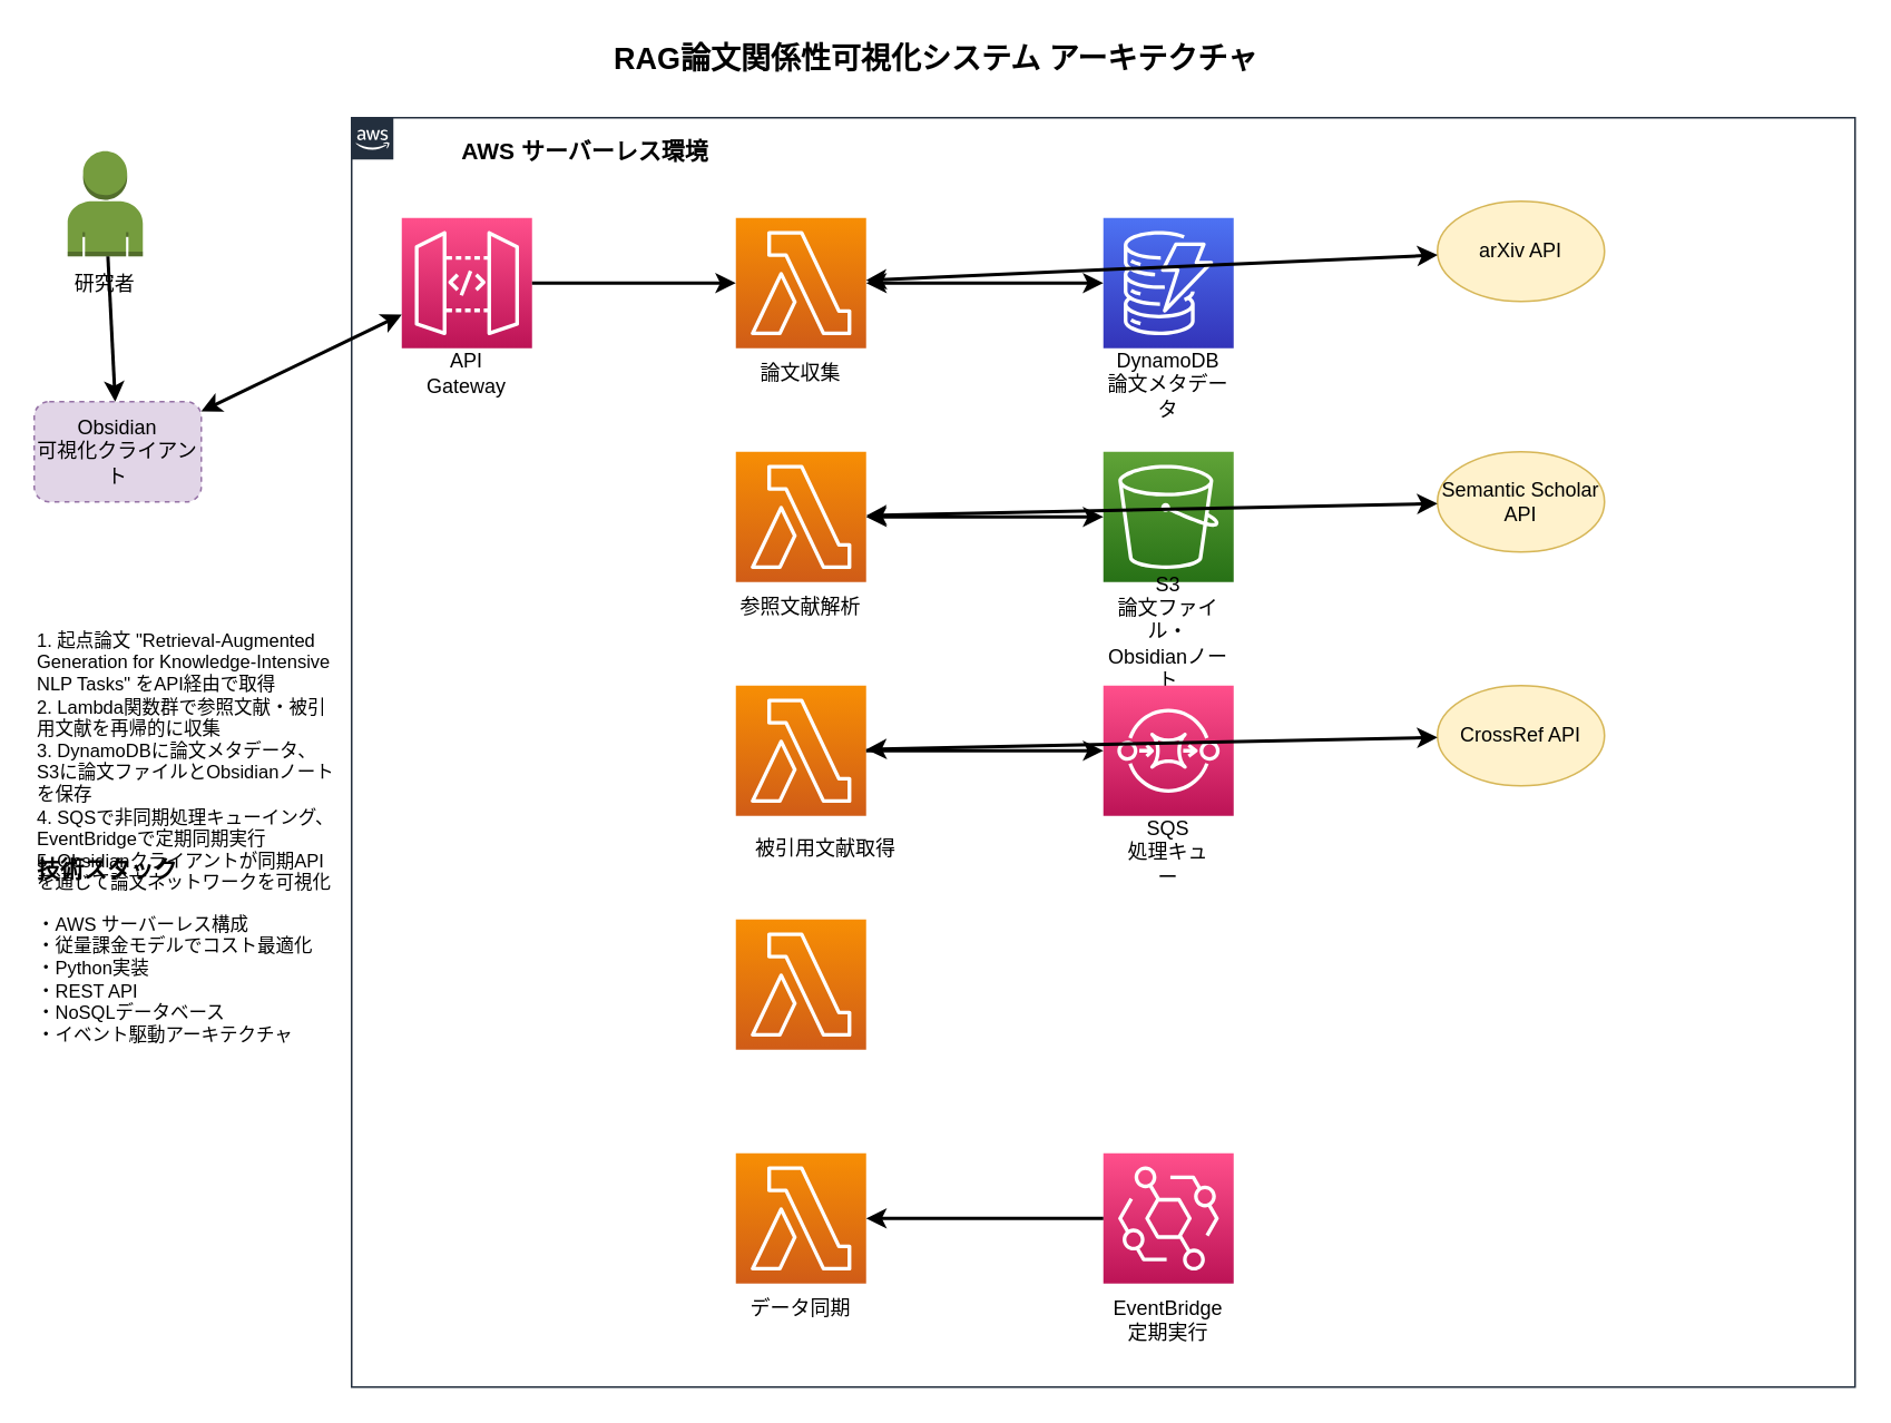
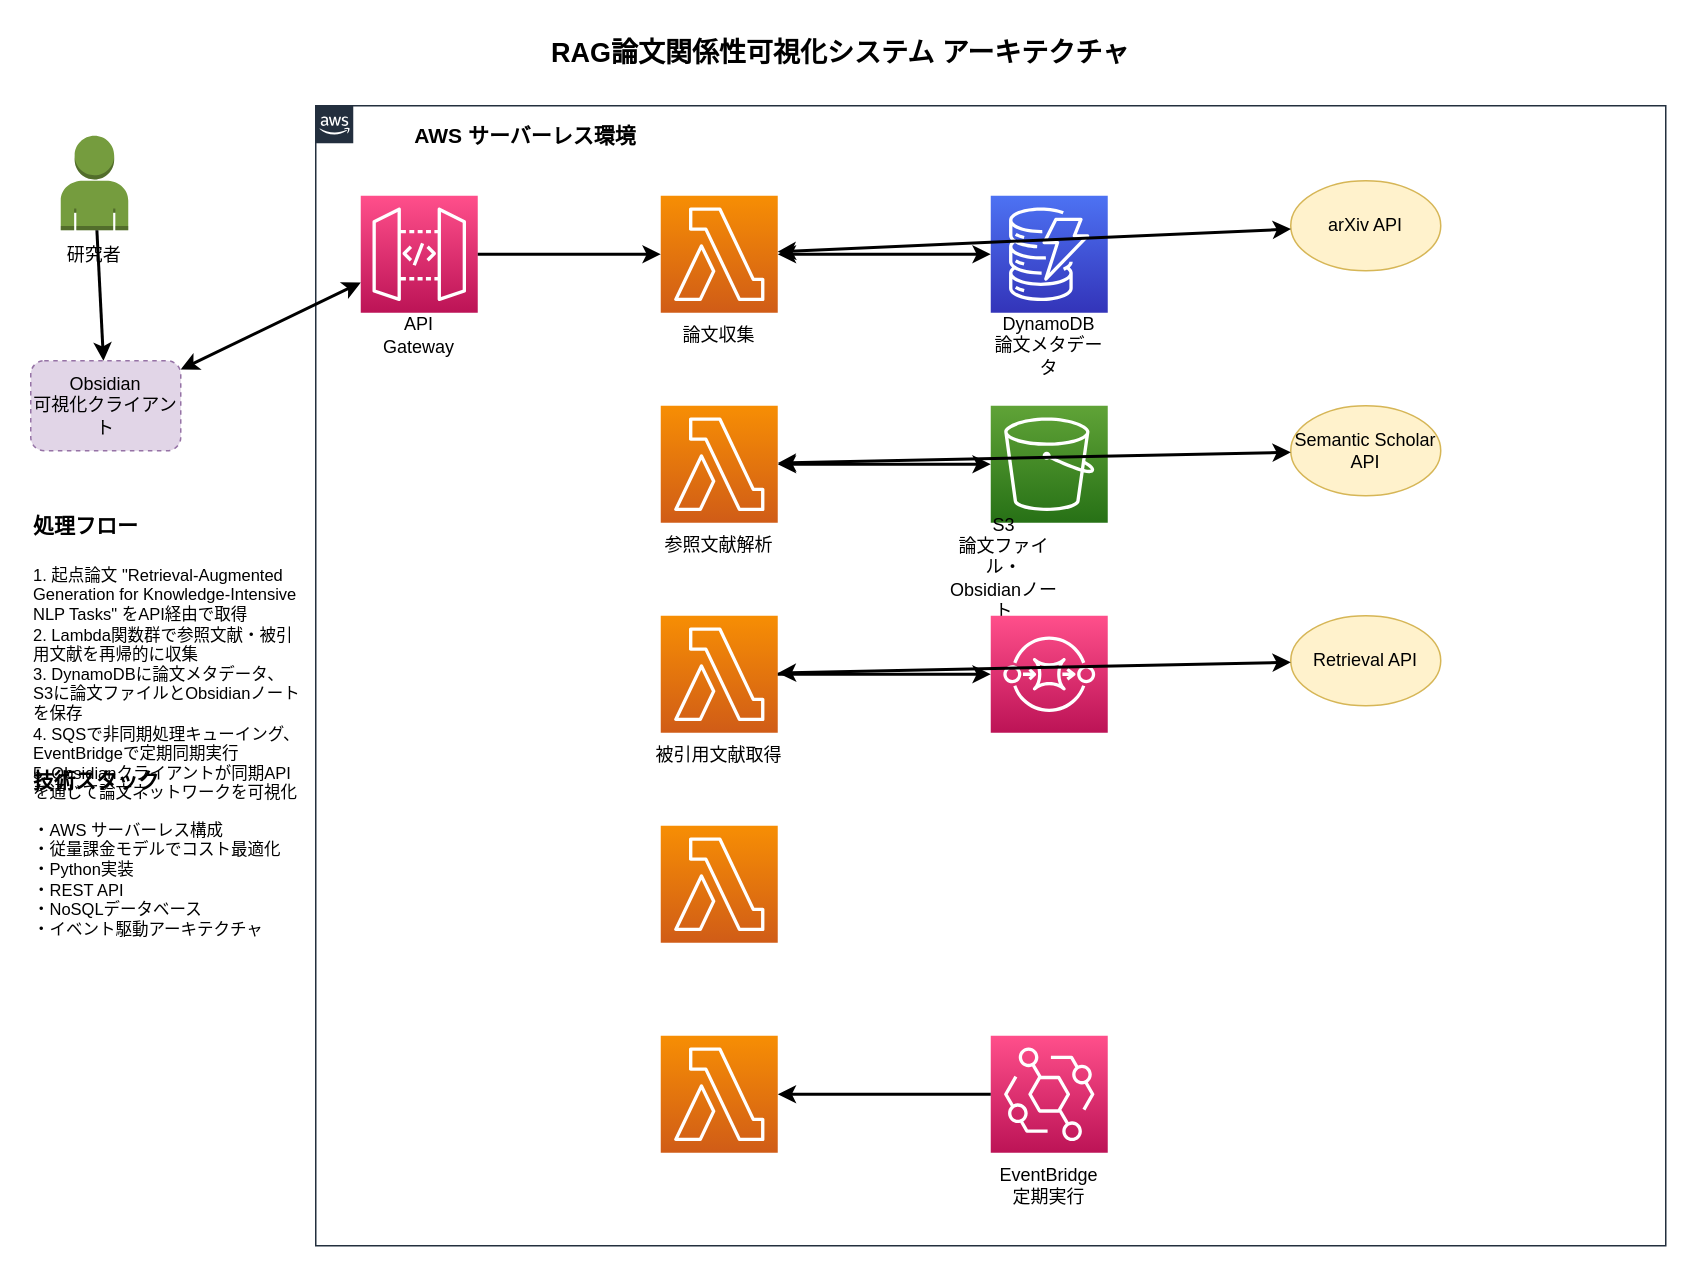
+ <mxCell id="40" value="処理フロー" style="text;html=1;strokeColor=none;fillColor=none;align=left;verticalAlign=middle;whiteSpace=wrap;rounded=0;fontSize=14;fontStyle=1" vertex="1" parent="1"><mxGeometry x="20" y="340" width="80" height="20" as="geometry" /></mxCell>
- <mxCell id="22" value="S3&#10;論文ファイル・&#10;Obsidianノート" style="text;html=1;strokeColor=none;fillColor=none;align=center;verticalAlign=middle;whiteSpace=wrap;rounded=0;" vertex="1" parent="1"><mxGeometry x="659" y="355" width="80" height="45" as="geometry" /></mxCell>
+ <mxCell id="22" value="S3&#10;論文ファイル・&#10;Obsidianノート" style="text;html=1;strokeColor=none;fillColor=none;align=center;verticalAlign=middle;whiteSpace=wrap;rounded=0;" vertex="1" parent="1"><mxGeometry x="629" y="355" width="80" height="45" as="geometry" /></mxCell>
- <mxCell id="29" value="CrossRef API" style="ellipse;whiteSpace=wrap;html=1;fillColor=#fff2cc;strokeColor=#d6b656;" vertex="1" parent="1"><mxGeometry x="860" y="410" width="100" height="60" as="geometry" /></mxCell>
+ <mxCell id="29" value="Retrieval API" style="ellipse;whiteSpace=wrap;html=1;fillColor=#fff2cc;strokeColor=#d6b656;" vertex="1" parent="1"><mxGeometry x="860" y="410" width="100" height="60" as="geometry" /></mxCell>
- <mxCell id="15" value="被引用文献取得" style="text;html=1;strokeColor=none;fillColor=none;align=center;verticalAlign=middle;whiteSpace=wrap;rounded=0;" vertex="1" parent="1"><mxGeometry x="449" y="500" width="90" height="15" as="geometry" /></mxCell>
+ <mxCell id="15" value="被引用文献取得" style="text;html=1;strokeColor=none;fillColor=none;align=center;verticalAlign=middle;whiteSpace=wrap;rounded=0;" vertex="1" parent="1"><mxGeometry x="434" y="495" width="90" height="15" as="geometry" /></mxCell>
- <mxCell id="24" value="SQS&#10;処理キュー" style="text;html=1;strokeColor=none;fillColor=none;align=center;verticalAlign=middle;whiteSpace=wrap;rounded=0;" vertex="1" parent="1"><mxGeometry x="669" y="495" width="60" height="30" as="geometry" /></mxCell>
- <mxCell id="18" value="データ同期" style="text;html=1;strokeColor=none;fillColor=none;align=center;verticalAlign=middle;whiteSpace=wrap;rounded=0;" vertex="1" parent="1"><mxGeometry x="444" y="775" width="70" height="15" as="geometry" /></mxCell>
